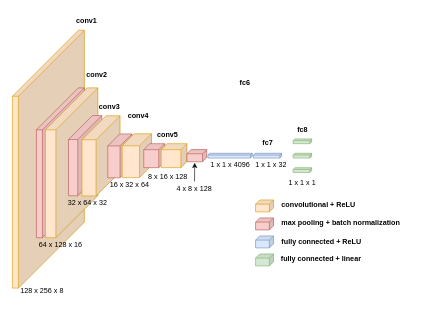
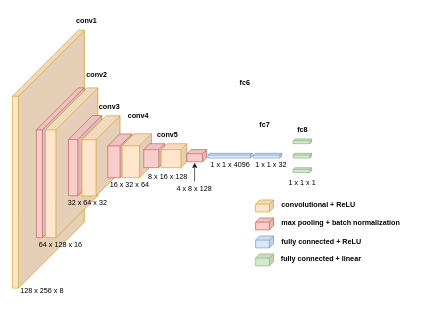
- <mxCell id="25" value="&lt;b&gt;fc7&lt;/b&gt;" style="text;html=1;strokeColor=none;fillColor=none;align=center;verticalAlign=middle;whiteSpace=wrap;rounded=0;" parent="1" vertex="1"><mxGeometry x="425.5" y="222" width="40" height="30" as="geometry" /></mxCell>
+ <mxCell id="25" value="&lt;b&gt;fc7&lt;/b&gt;" style="text;html=1;strokeColor=none;fillColor=none;align=center;verticalAlign=middle;whiteSpace=wrap;rounded=0;" parent="1" vertex="1"><mxGeometry x="420.5" y="192" width="40" height="30" as="geometry" /></mxCell>
